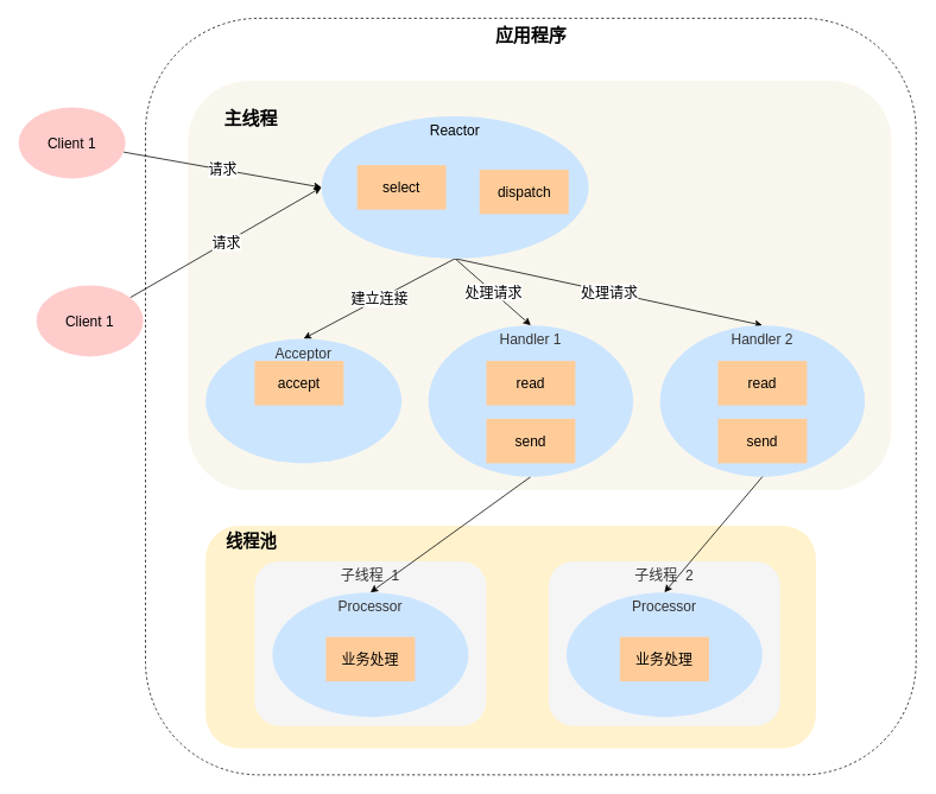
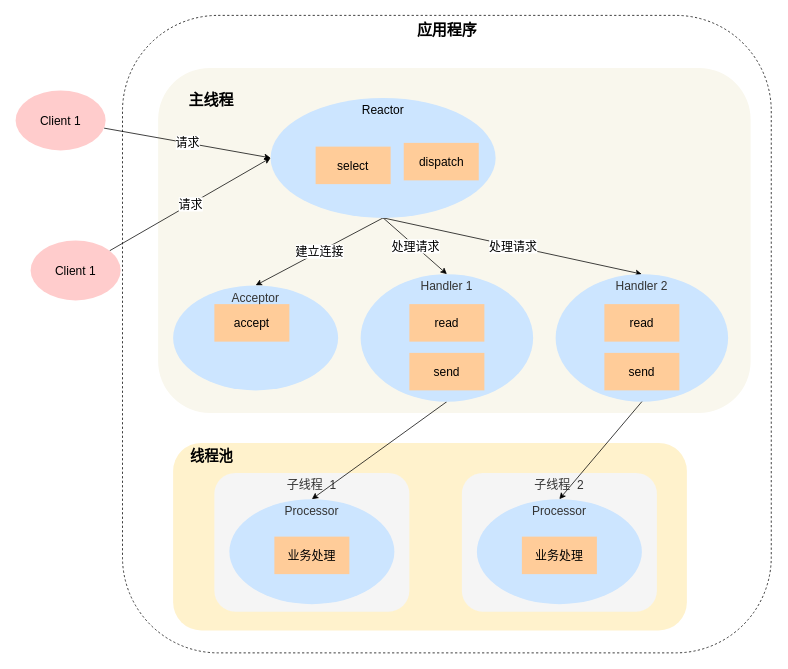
- <mxCell id="12" value="select" style="rounded=0;whiteSpace=wrap;html=1;fontSize=16;fillColor=#ffcc99;strokeColor=none;" vertex="1" parent="1"><mxGeometry x="400" y="185" width="100" height="50" as="geometry" /></mxCell>
+ <mxCell id="12" value="select" style="rounded=0;whiteSpace=wrap;html=1;fontSize=16;fillColor=#ffcc99;strokeColor=none;" vertex="1" parent="1"><mxGeometry x="420" y="195" width="100" height="50" as="geometry" /></mxCell>
